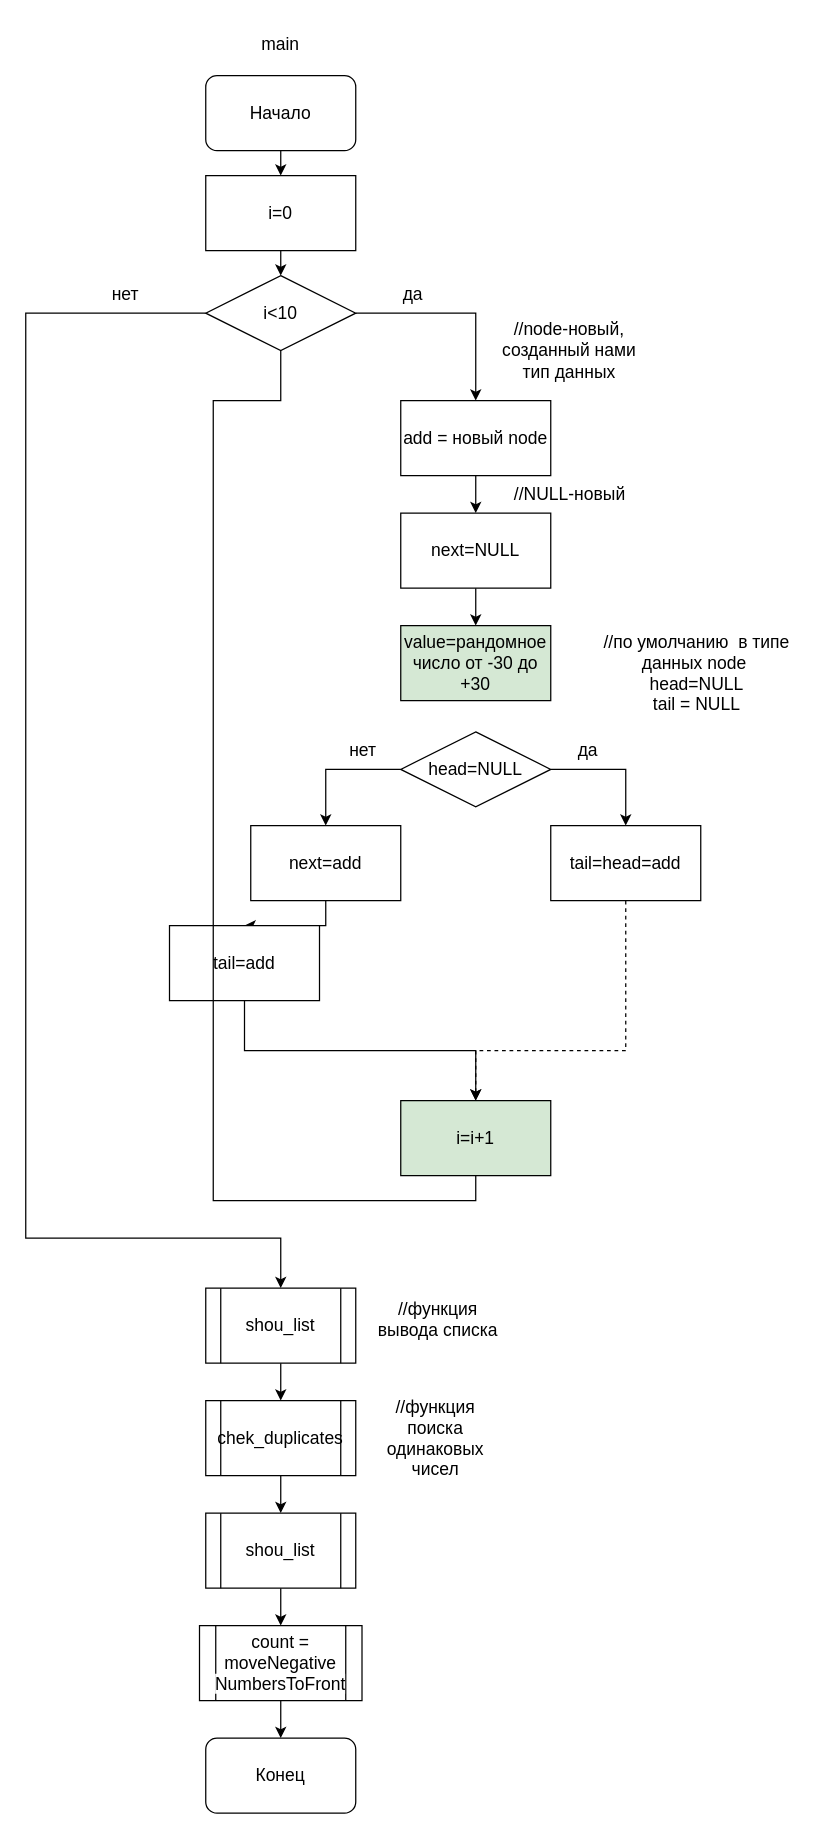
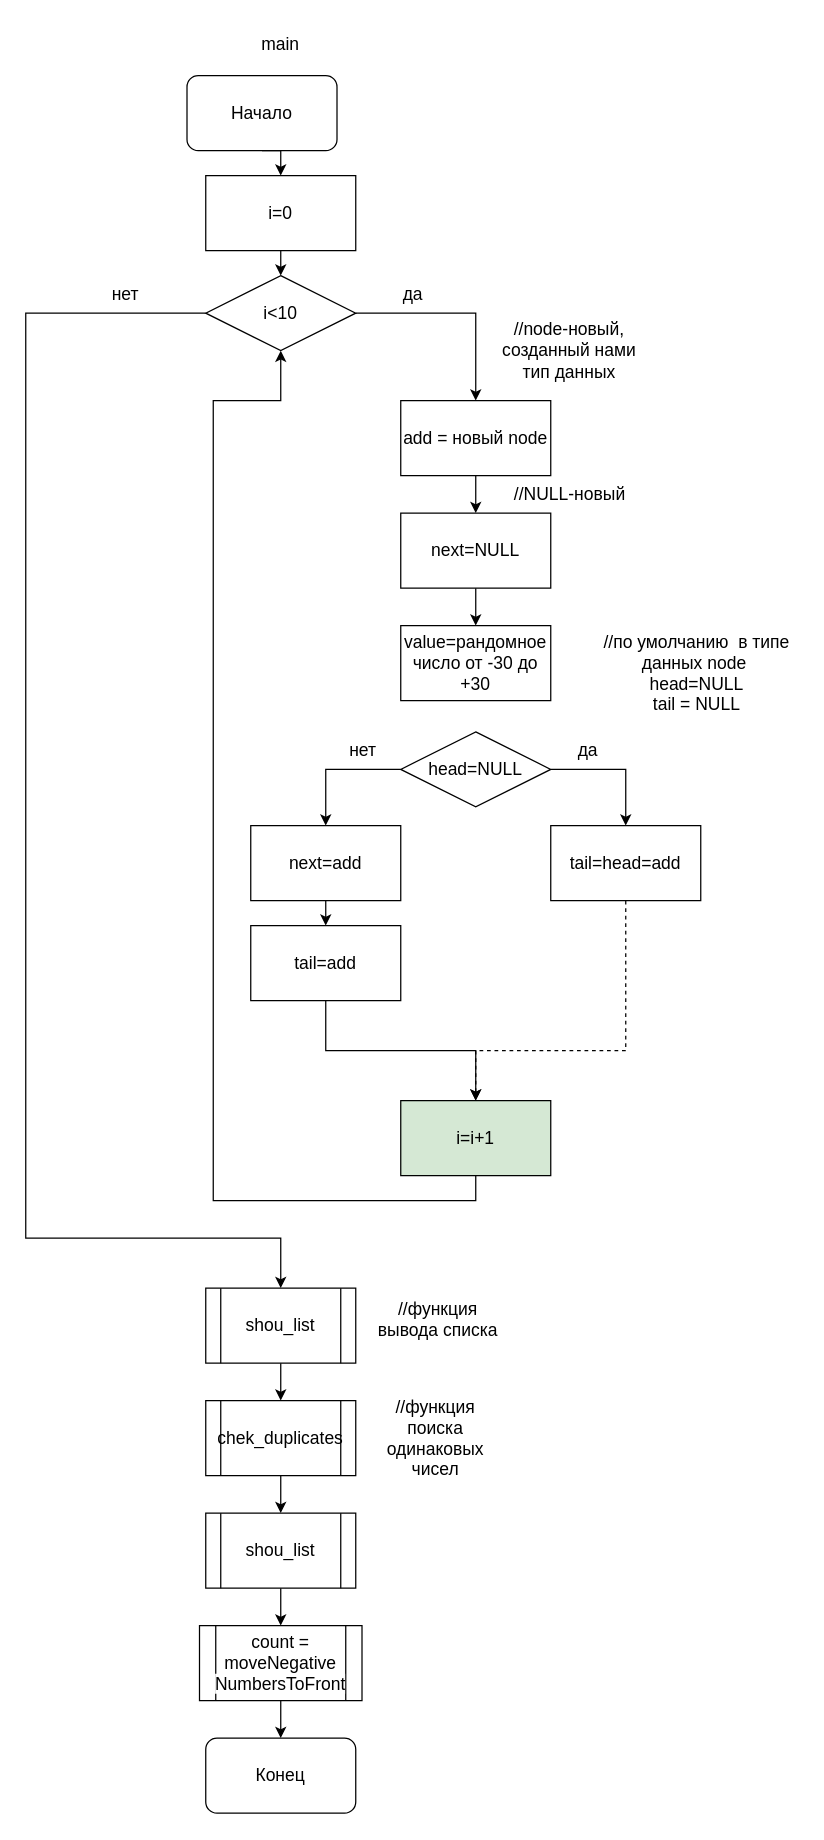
- <mxCell id="3" value="Начало" style="rounded=1;whiteSpace=wrap;html=1;fontSize=14;" vertex="1" parent="1"><mxGeometry x="164" y="60" width="120" height="60" as="geometry" /></mxCell>
+ <mxCell id="3" value="Начало" style="rounded=1;whiteSpace=wrap;html=1;fontSize=14;" vertex="1" parent="1"><mxGeometry x="149" y="60" width="120" height="60" as="geometry" /></mxCell>
- <mxCell id="30" style="edgeStyle=orthogonalEdgeStyle;rounded=0;orthogonalLoop=1;jettySize=auto;html=1;exitX=0.5;exitY=1;exitDx=0;exitDy=0;entryX=0.5;entryY=1;entryDx=0;entryDy=0;fontSize=14;endArrow=none;" edge="1" parent="1" source="31" target="9"><mxGeometry relative="1" as="geometry"><Array as="points"><mxPoint x="380" y="960" /><mxPoint x="170" y="960" /><mxPoint x="170" y="320" /><mxPoint x="224" y="320" /></Array></mxGeometry></mxCell>
+ <mxCell id="30" style="edgeStyle=orthogonalEdgeStyle;rounded=0;orthogonalLoop=1;jettySize=auto;html=1;exitX=0.5;exitY=1;exitDx=0;exitDy=0;entryX=0.5;entryY=1;entryDx=0;entryDy=0;fontSize=14;" edge="1" parent="1" source="31" target="9"><mxGeometry relative="1" as="geometry"><Array as="points"><mxPoint x="380" y="960" /><mxPoint x="170" y="960" /><mxPoint x="170" y="320" /><mxPoint x="224" y="320" /></Array></mxGeometry></mxCell>
- <mxCell id="17" value="value=рандомное число от -30 до +30" style="rounded=0;whiteSpace=wrap;html=1;fontSize=14;fillColor=#d5e8d4;" vertex="1" parent="1"><mxGeometry x="320" y="500" width="120" height="60" as="geometry" /></mxCell>
+ <mxCell id="17" value="value=рандомное число от -30 до +30" style="rounded=0;whiteSpace=wrap;html=1;fontSize=14;" vertex="1" parent="1"><mxGeometry x="320" y="500" width="120" height="60" as="geometry" /></mxCell>
- <mxCell id="27" value="tail=add" style="rounded=0;whiteSpace=wrap;html=1;fontSize=14;" vertex="1" parent="1"><mxGeometry x="135" y="740" width="120" height="60" as="geometry" /></mxCell>
+ <mxCell id="27" value="tail=add" style="rounded=0;whiteSpace=wrap;html=1;fontSize=14;" vertex="1" parent="1"><mxGeometry x="200" y="740" width="120" height="60" as="geometry" /></mxCell>
